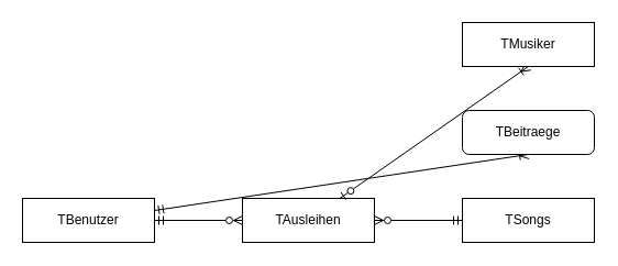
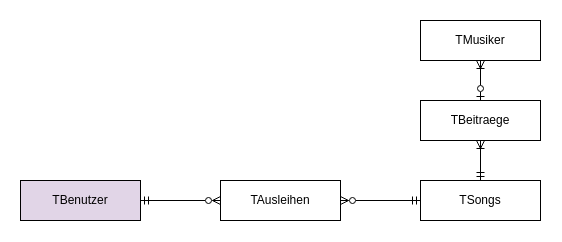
- <mxCell id="7" style="edgeStyle=none;html=1;exitX=0.5;exitY=1;exitDx=0;exitDy=0;startArrow=ERoneToMany;startFill=0;endArrow=ERzeroToOne;endFill=0;" parent="1" source="8" target="4" edge="1"><mxGeometry relative="1" as="geometry" /></mxCell>
+ <mxCell id="7" style="edgeStyle=none;html=1;exitX=0.5;exitY=1;exitDx=0;exitDy=0;entryX=0.5;entryY=0;entryDx=0;entryDy=0;startArrow=ERoneToMany;startFill=0;endArrow=ERzeroToOne;endFill=0;" parent="1" source="8" target="10" edge="1"><mxGeometry relative="1" as="geometry" /></mxCell>
- <mxCell id="10" value="TBeitraege" style="whiteSpace=wrap;html=1;rounded=1;" parent="1" vertex="1"><mxGeometry x="420" y="100" width="120" height="40" as="geometry" /></mxCell>
+ <mxCell id="10" value="TBeitraege" style="rounded=0;whiteSpace=wrap;html=1;" parent="1" vertex="1"><mxGeometry x="420" y="100" width="120" height="40" as="geometry" /></mxCell>
- <mxCell id="9" style="edgeStyle=none;html=1;exitX=0.5;exitY=1;exitDx=0;exitDy=0;startArrow=ERoneToMany;startFill=0;endArrow=ERmandOne;endFill=0;" parent="1" source="10" target="2" edge="1"><mxGeometry relative="1" as="geometry" /></mxCell>
+ <mxCell id="9" style="edgeStyle=none;html=1;exitX=0.5;exitY=1;exitDx=0;exitDy=0;entryX=0.5;entryY=0;entryDx=0;entryDy=0;startArrow=ERoneToMany;startFill=0;endArrow=ERmandOne;endFill=0;" parent="1" source="10" target="3" edge="1"><mxGeometry relative="1" as="geometry" /></mxCell>
- <mxCell id="2" value="TBenutzer" style="rounded=0;whiteSpace=wrap;html=1;" parent="1" vertex="1"><mxGeometry x="20" y="180" width="120" height="40" as="geometry" /></mxCell>
+ <mxCell id="2" value="TBenutzer" style="rounded=0;whiteSpace=wrap;html=1;fillColor=#e1d5e7;" parent="1" vertex="1"><mxGeometry x="20" y="180" width="120" height="40" as="geometry" /></mxCell>
